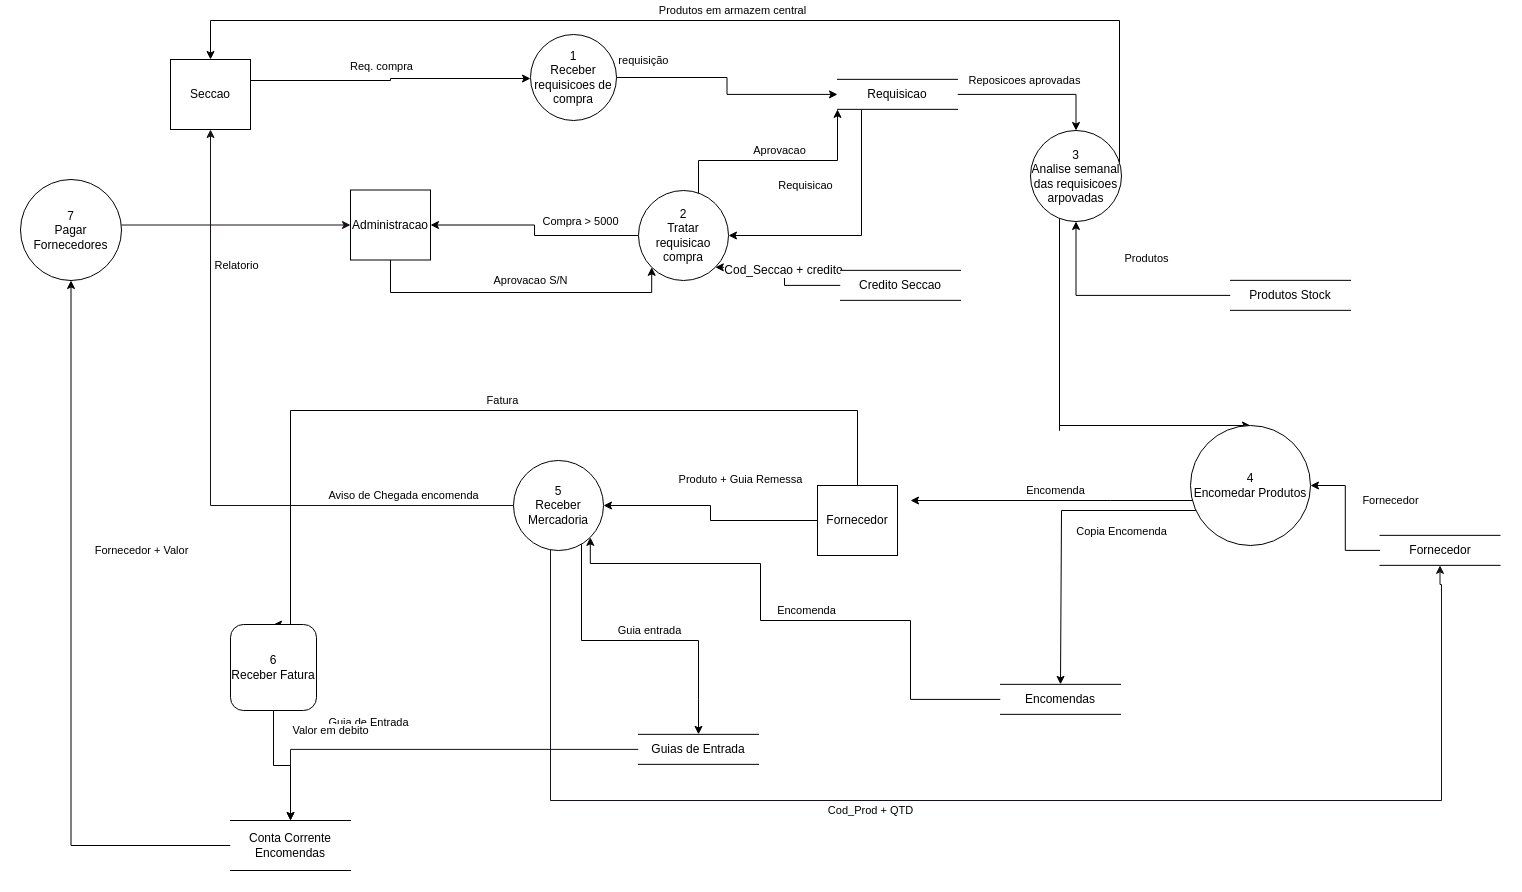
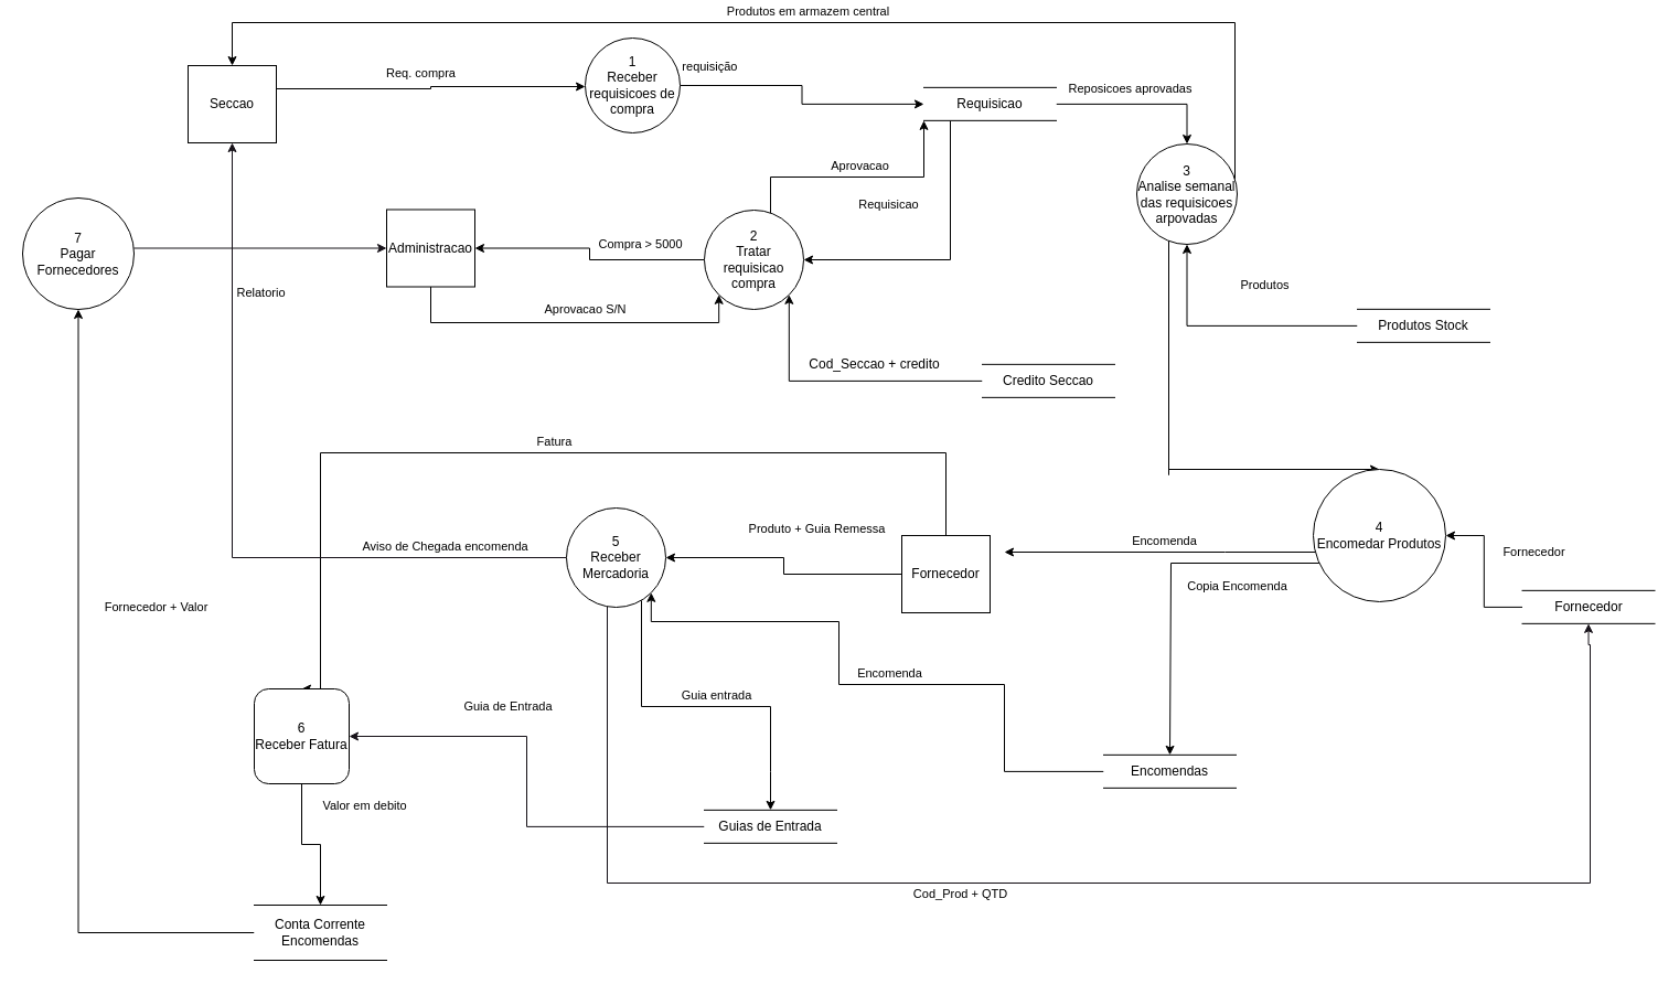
- <mxCell id="14" value="Credito Seccao" style="shape=partialRectangle;whiteSpace=wrap;html=1;left=0;right=0;" parent="1" vertex="1"><mxGeometry x="840" y="269.853" width="120" height="30" as="geometry" /></mxCell>
+ <mxCell id="14" value="Credito Seccao" style="shape=partialRectangle;whiteSpace=wrap;html=1;left=0;right=0;" parent="1" vertex="1"><mxGeometry x="890" y="329.853" width="120" height="30" as="geometry" /></mxCell>
- <mxCell id="36" value="Guia de Entrada" style="edgeStyle=orthogonalEdgeStyle;rounded=0;orthogonalLoop=1;jettySize=auto;html=1;fillColor=#f5f5f5;strokeColor=#171219;" parent="1" source="37" target="41" edge="1"><mxGeometry x="0.284" y="-27" relative="1" as="geometry"><mxPoint x="440" y="684" as="targetPoint" /><mxPoint x="-1" as="offset" /></mxGeometry></mxCell>
+ <mxCell id="36" value="Guia de Entrada" style="edgeStyle=orthogonalEdgeStyle;rounded=0;orthogonalLoop=1;jettySize=auto;html=1;entryX=1;entryY=0.5;entryDx=0;entryDy=0;fillColor=#f5f5f5;strokeColor=#171219;" parent="1" source="37" target="39" edge="1"><mxGeometry x="0.284" y="-27" relative="1" as="geometry"><mxPoint x="440" y="684" as="targetPoint" /><mxPoint x="-1" as="offset" /></mxGeometry></mxCell>
